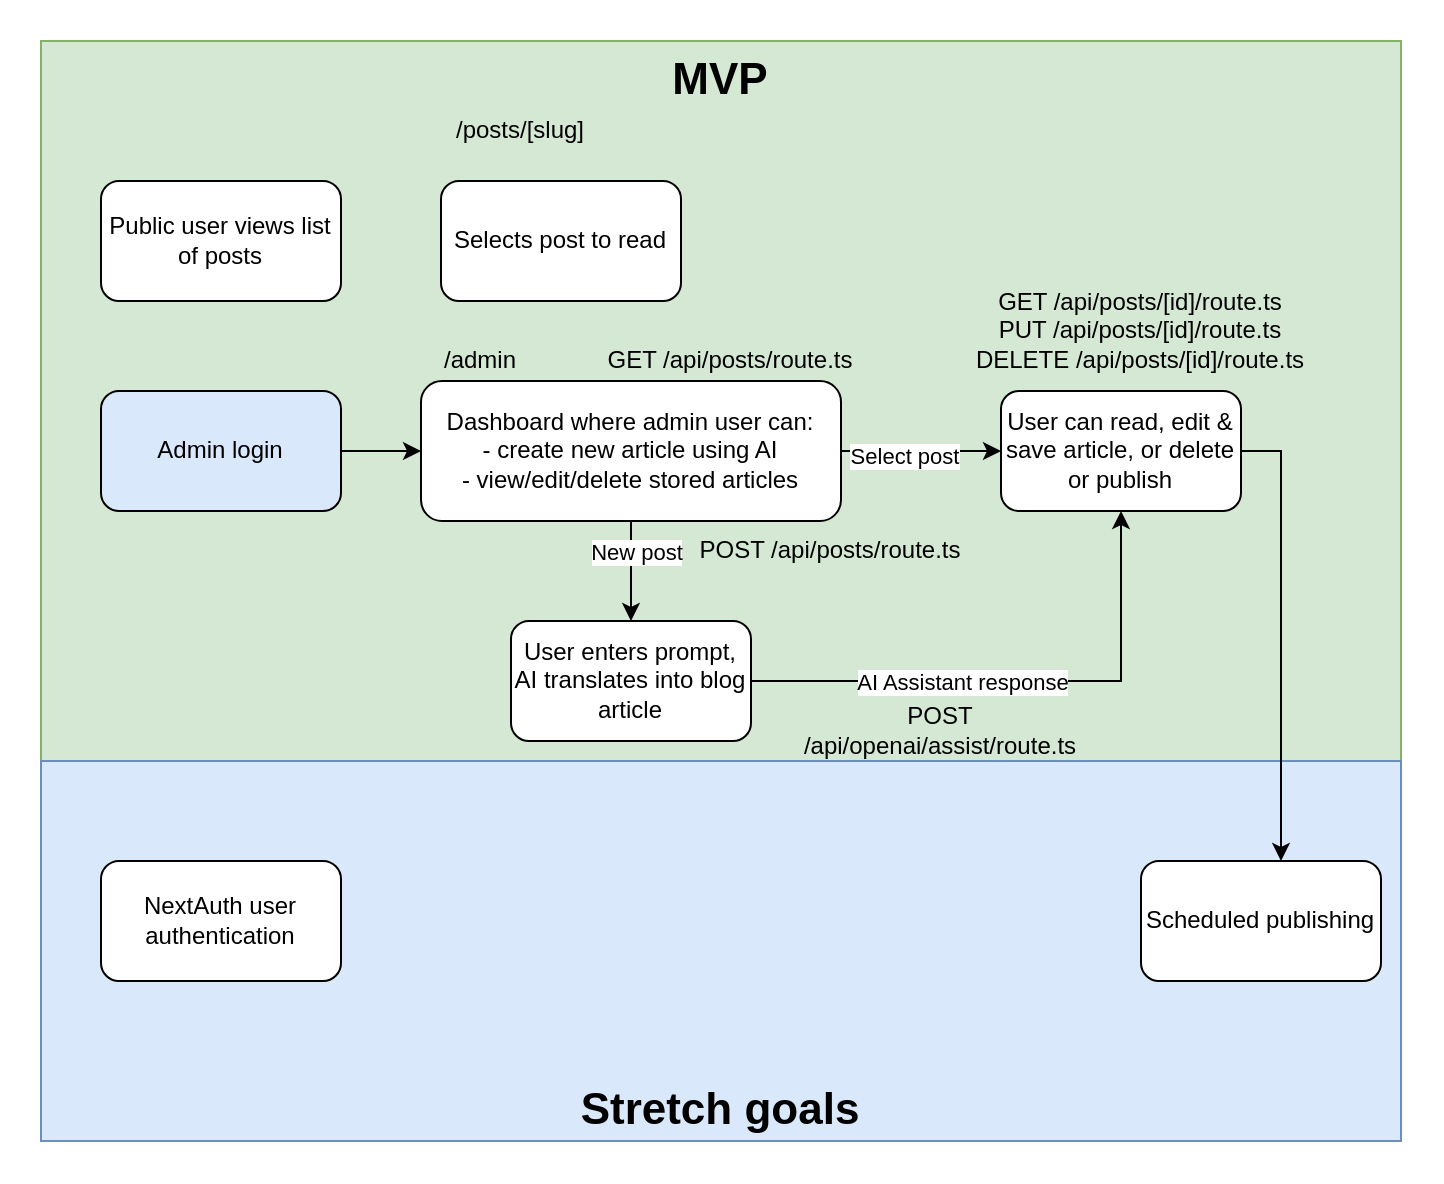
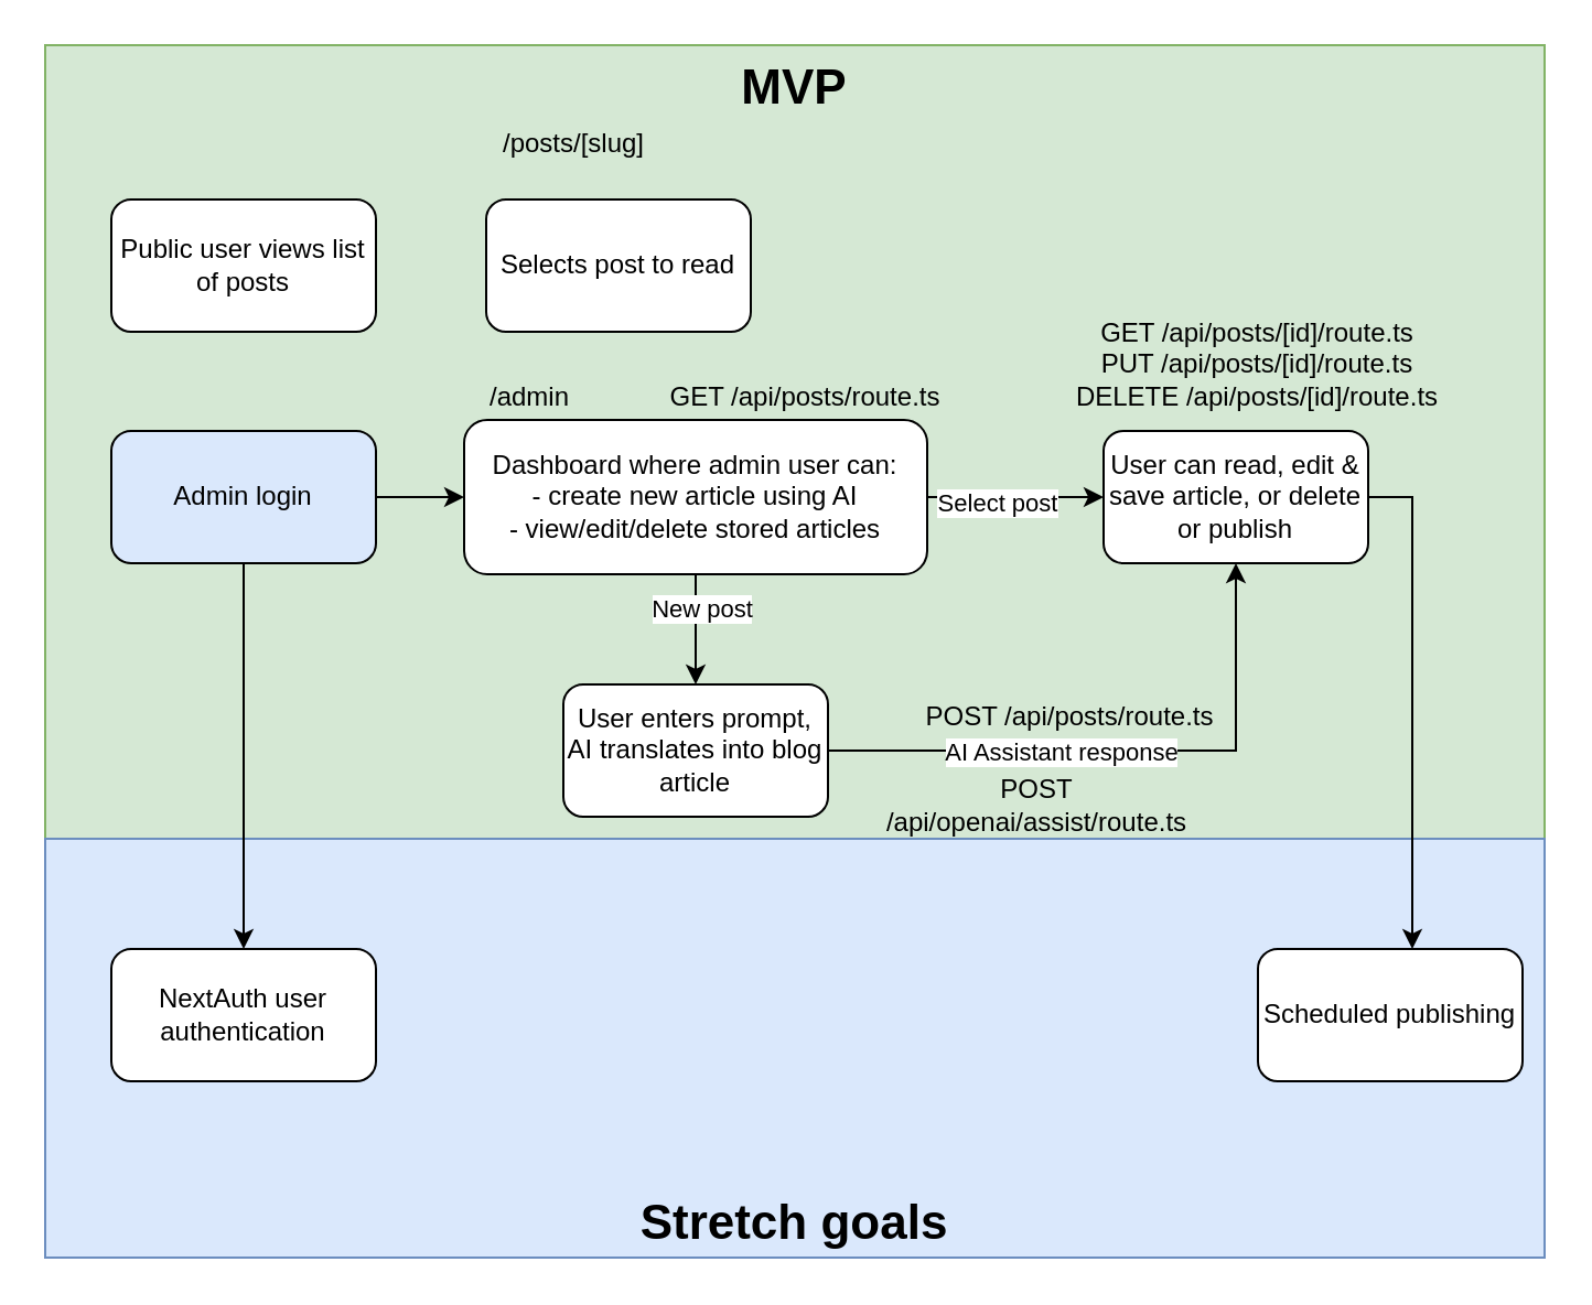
- <mxCell id="24" value="POST /api/posts/route.ts" style="text;html=1;align=center;verticalAlign=middle;whiteSpace=wrap;rounded=0;" vertex="1" parent="1"><mxGeometry x="340" y="260" width="150" height="30" as="geometry" /></mxCell>
+ <mxCell id="24" value="POST /api/posts/route.ts" style="text;html=1;align=center;verticalAlign=middle;whiteSpace=wrap;rounded=0;" vertex="1" parent="1"><mxGeometry x="410" y="310" width="150" height="30" as="geometry" /></mxCell>
+ <mxCell id="5" value="" style="edgeStyle=orthogonalEdgeStyle;rounded=0;orthogonalLoop=1;jettySize=auto;html=1;" edge="1" parent="1" source="6" target="25"><mxGeometry relative="1" as="geometry" /></mxCell>
